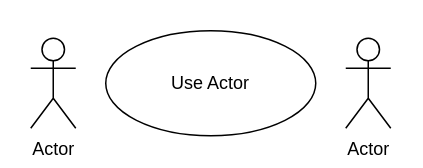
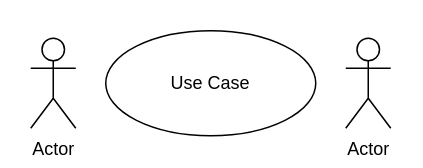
- <mxCell id="4" value="Use Actor" style="ellipse;whiteSpace=wrap;html=1;" parent="1" vertex="1"><mxGeometry x="70" y="20" width="140" height="70" as="geometry" /></mxCell>
+ <mxCell id="4" value="Use Case" style="ellipse;whiteSpace=wrap;html=1;" parent="1" vertex="1"><mxGeometry x="70" y="20" width="140" height="70" as="geometry" /></mxCell>
